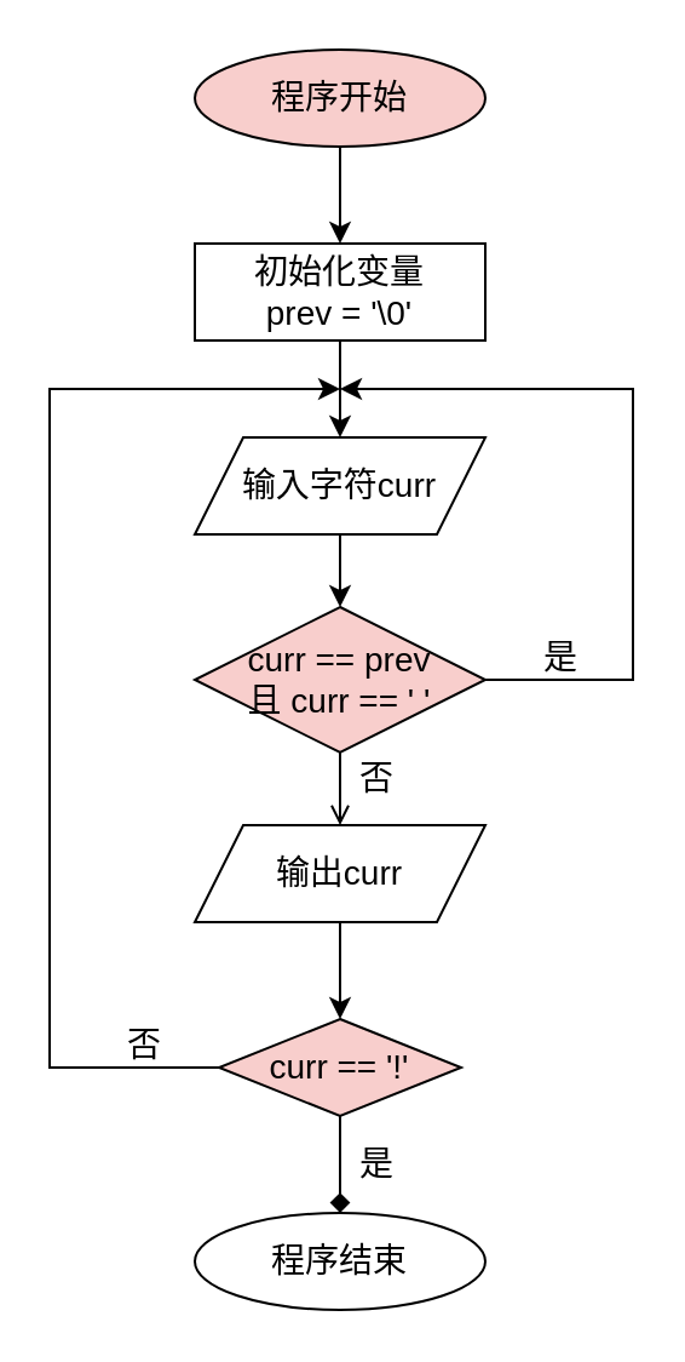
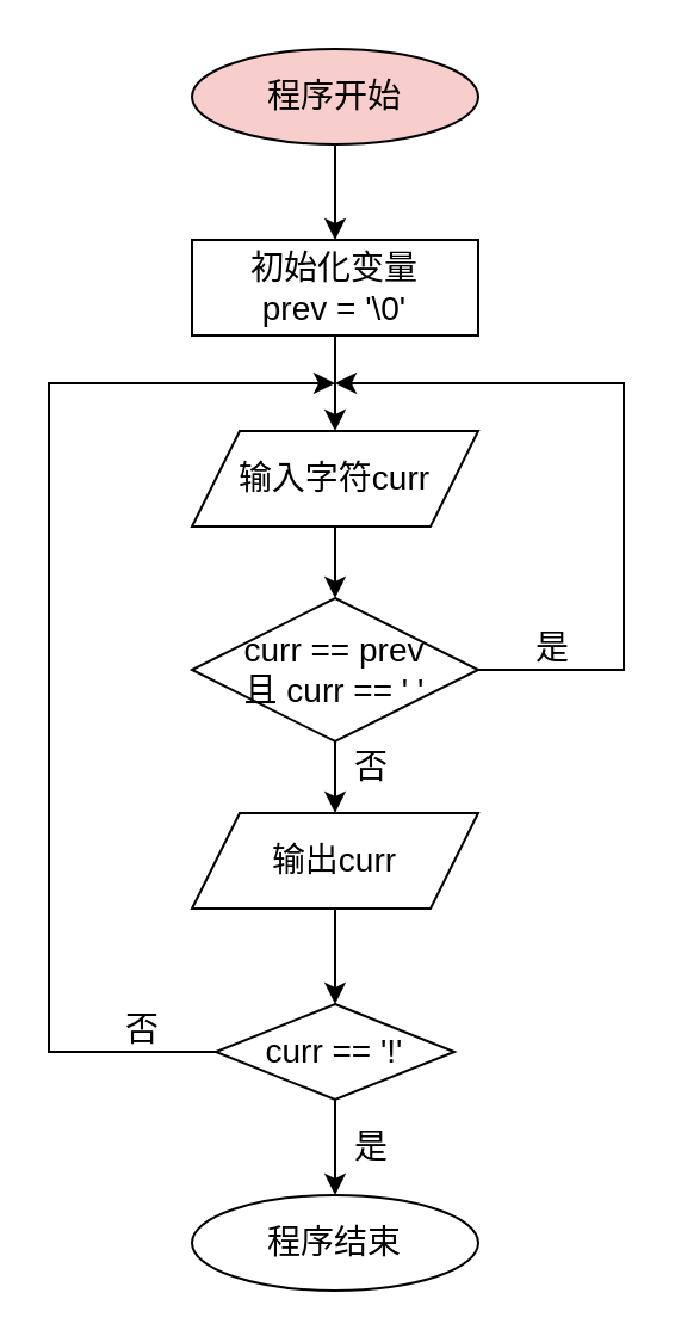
- <mxCell id="10" value="&lt;font style=&quot;font-size: 14px;&quot;&gt;curr == prev&lt;/font&gt;&lt;div&gt;&lt;font style=&quot;font-size: 14px;&quot;&gt;且 curr == ' '&lt;/font&gt;&lt;/div&gt;" style="rhombus;whiteSpace=wrap;html=1;fillColor=#f8cecc;" vertex="1" parent="1"><mxGeometry x="80" y="250" width="120" height="60" as="geometry" /></mxCell>
+ <mxCell id="10" value="&lt;font style=&quot;font-size: 14px;&quot;&gt;curr == prev&lt;/font&gt;&lt;div&gt;&lt;font style=&quot;font-size: 14px;&quot;&gt;且 curr == ' '&lt;/font&gt;&lt;/div&gt;" style="rhombus;whiteSpace=wrap;html=1;" vertex="1" parent="1"><mxGeometry x="80" y="250" width="120" height="60" as="geometry" /></mxCell>
- <mxCell id="8" style="edgeStyle=orthogonalEdgeStyle;rounded=0;orthogonalLoop=1;jettySize=auto;html=1;exitX=0.5;exitY=1;exitDx=0;exitDy=0;entryX=0.5;entryY=0;entryDx=0;entryDy=0;fontFamily=Helvetica;fontSize=11;fontColor=default;labelBackgroundColor=default;resizable=0;endArrow=open;" edge="1" parent="1" source="10" target="14"><mxGeometry relative="1" as="geometry"><mxPoint x="140" y="340" as="targetPoint" /></mxGeometry></mxCell>
+ <mxCell id="8" style="edgeStyle=orthogonalEdgeStyle;rounded=0;orthogonalLoop=1;jettySize=auto;html=1;exitX=0.5;exitY=1;exitDx=0;exitDy=0;entryX=0.5;entryY=0;entryDx=0;entryDy=0;fontFamily=Helvetica;fontSize=11;fontColor=default;labelBackgroundColor=default;resizable=0;" edge="1" parent="1" source="10" target="14"><mxGeometry relative="1" as="geometry"><mxPoint x="140" y="340" as="targetPoint" /></mxGeometry></mxCell>
- <mxCell id="19" value="&lt;font style=&quot;font-size: 14px;&quot;&gt;curr == '!'&lt;/font&gt;" style="rhombus;whiteSpace=wrap;html=1;fillColor=#f8cecc;" vertex="1" parent="1"><mxGeometry x="90" y="420" width="100" height="40" as="geometry" /></mxCell>
+ <mxCell id="19" value="&lt;font style=&quot;font-size: 14px;&quot;&gt;curr == '!'&lt;/font&gt;" style="rhombus;whiteSpace=wrap;html=1;" vertex="1" parent="1"><mxGeometry x="90" y="420" width="100" height="40" as="geometry" /></mxCell>
- <mxCell id="15" value="" style="edgeStyle=orthogonalEdgeStyle;rounded=0;orthogonalLoop=1;jettySize=auto;html=1;endArrow=diamond;" edge="1" parent="1" source="19" target="20"><mxGeometry relative="1" as="geometry" /></mxCell>
+ <mxCell id="15" value="" style="edgeStyle=orthogonalEdgeStyle;rounded=0;orthogonalLoop=1;jettySize=auto;html=1;" edge="1" parent="1" source="19" target="20"><mxGeometry relative="1" as="geometry" /></mxCell>
